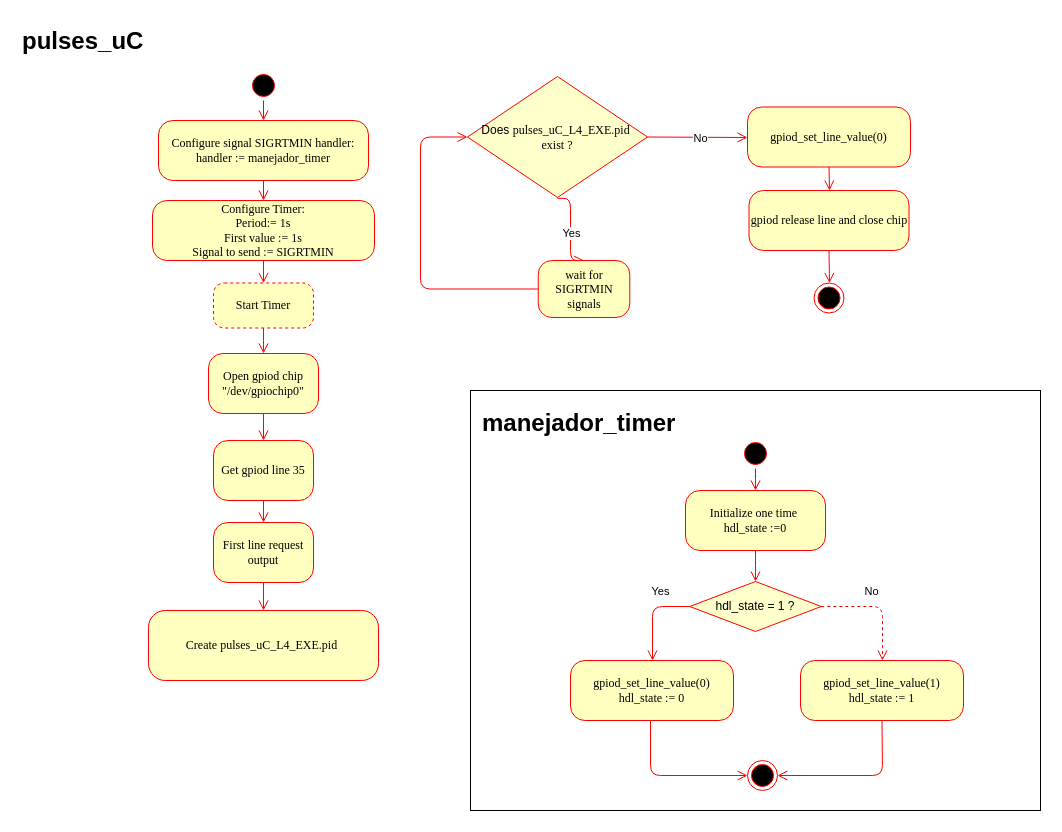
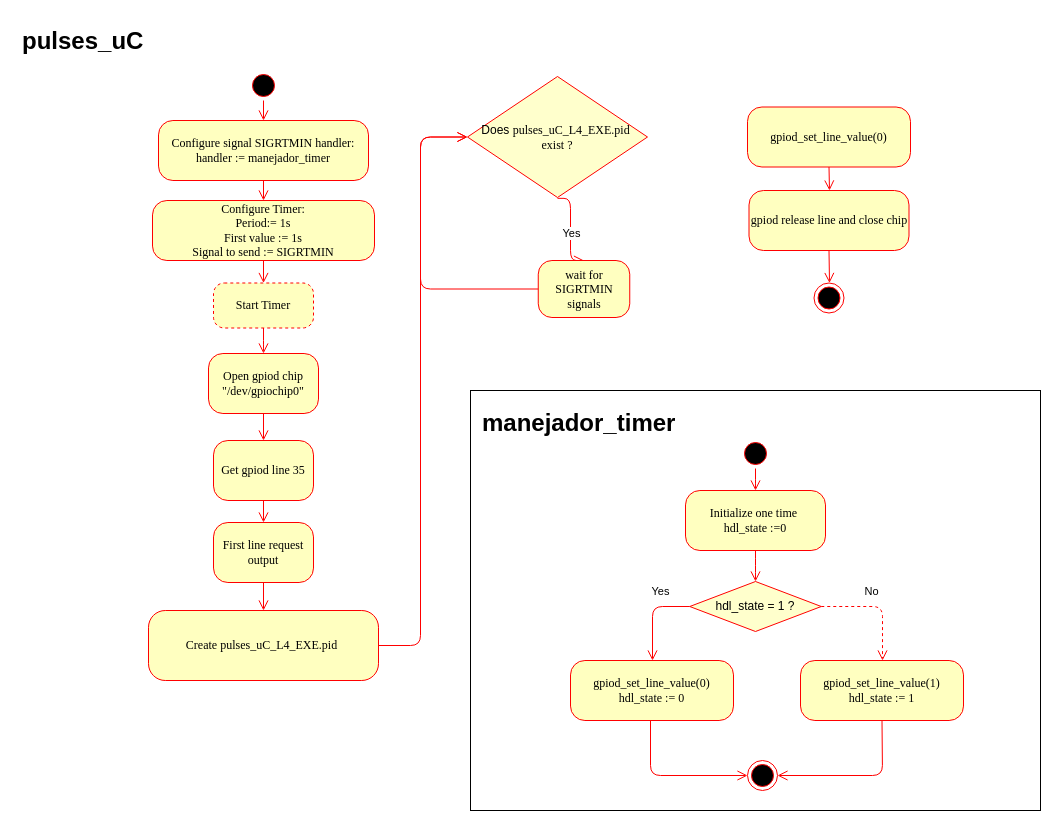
- <mxCell id="14" style="edgeStyle=elbowEdgeStyle;html=1;labelBackgroundColor=none;endArrow=open;endSize=8;strokeColor=#ff0000;fontFamily=Verdana;fontSize=12;align=left;entryX=0;entryY=0.5;entryDx=0;entryDy=0;exitX=1;exitY=0.5;exitDx=0;exitDy=0;elbow=vertical;" parent="1" source="10" target="13" edge="1"><mxGeometry relative="1" as="geometry"><mxPoint x="610" y="383" as="sourcePoint" /><mxPoint x="491" y="466.5" as="targetPoint" /><Array as="points" /></mxGeometry></mxCell>
- <mxCell id="15" value="No" style="edgeLabel;html=1;align=center;verticalAlign=middle;resizable=0;points=[];" parent="14" vertex="1" connectable="0"><mxGeometry x="0.173" relative="1" as="geometry"><mxPoint x="-6" as="offset" /></mxGeometry></mxCell>
+ <mxCell id="6" style="edgeStyle=elbowEdgeStyle;html=1;labelBackgroundColor=none;endArrow=open;endSize=8;strokeColor=#ff0000;fontFamily=Verdana;fontSize=12;align=left;entryX=0;entryY=0.5;exitX=1;exitY=0.5;exitDx=0;exitDy=0;entryDx=0;entryDy=0;" parent="1" source="23" target="10" edge="1"><mxGeometry relative="1" as="geometry"><mxPoint x="820.944" y="-149" as="sourcePoint" /><mxPoint x="820.5" y="-274" as="targetPoint" /><Array as="points"><mxPoint x="420" y="130" /></Array></mxGeometry></mxCell>
